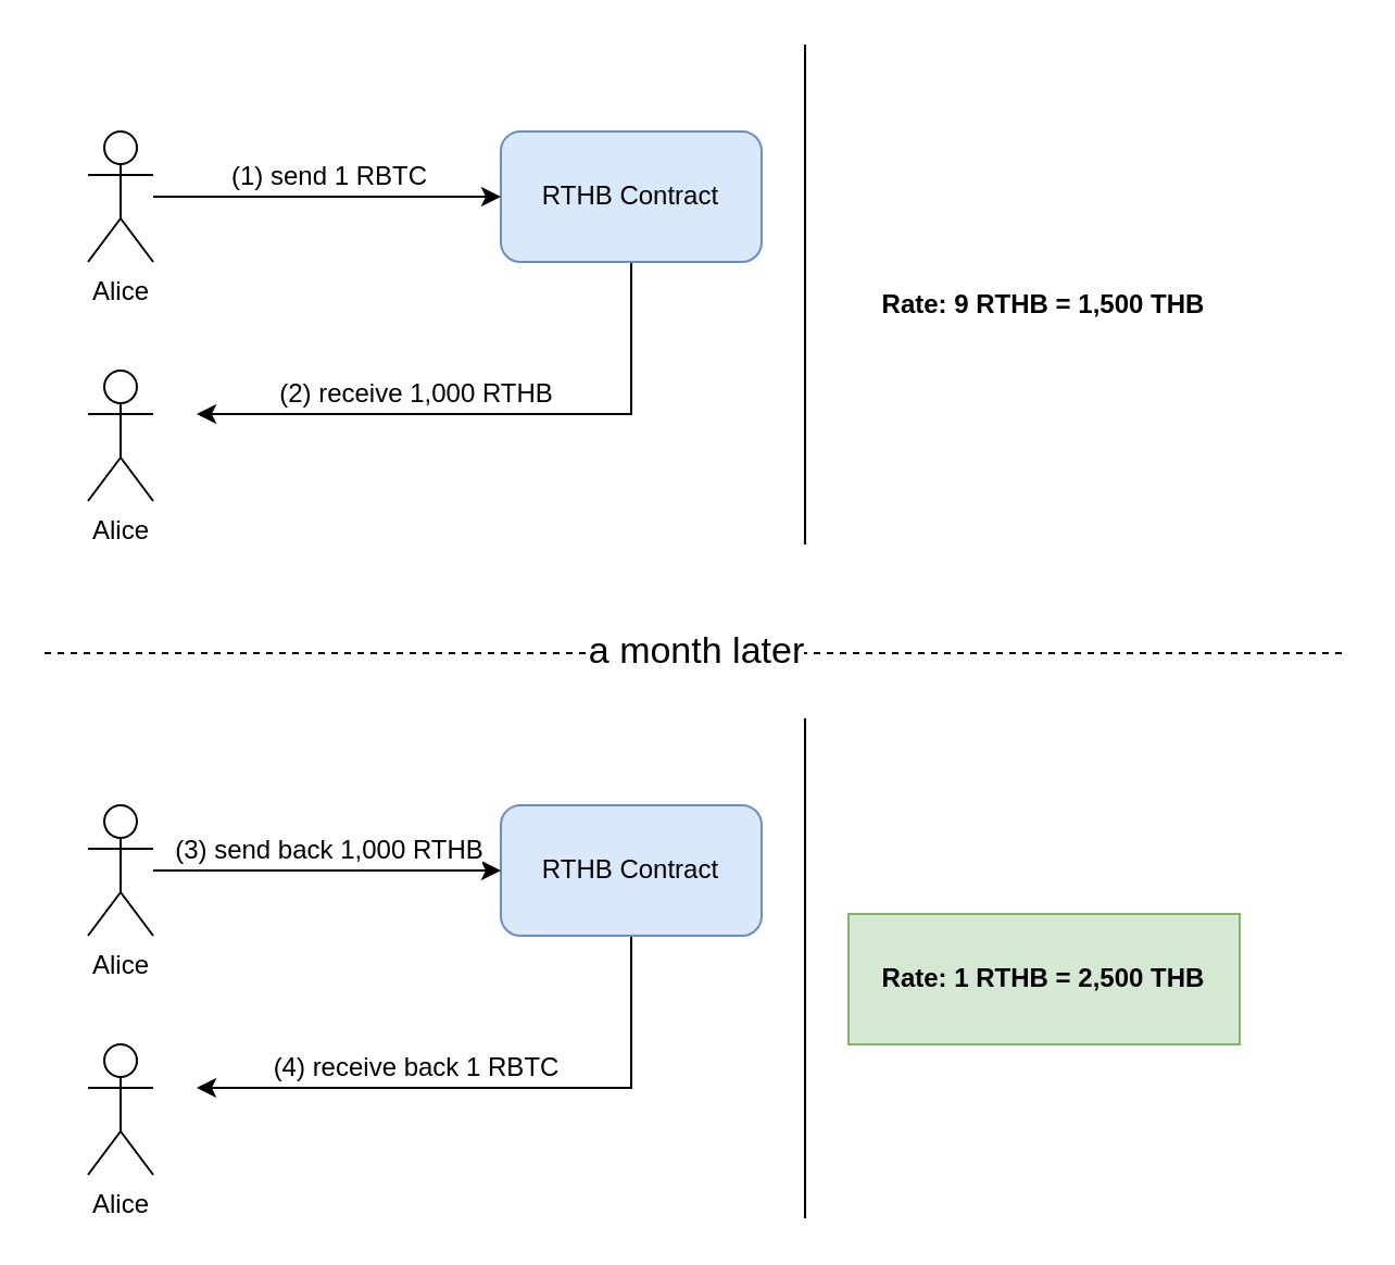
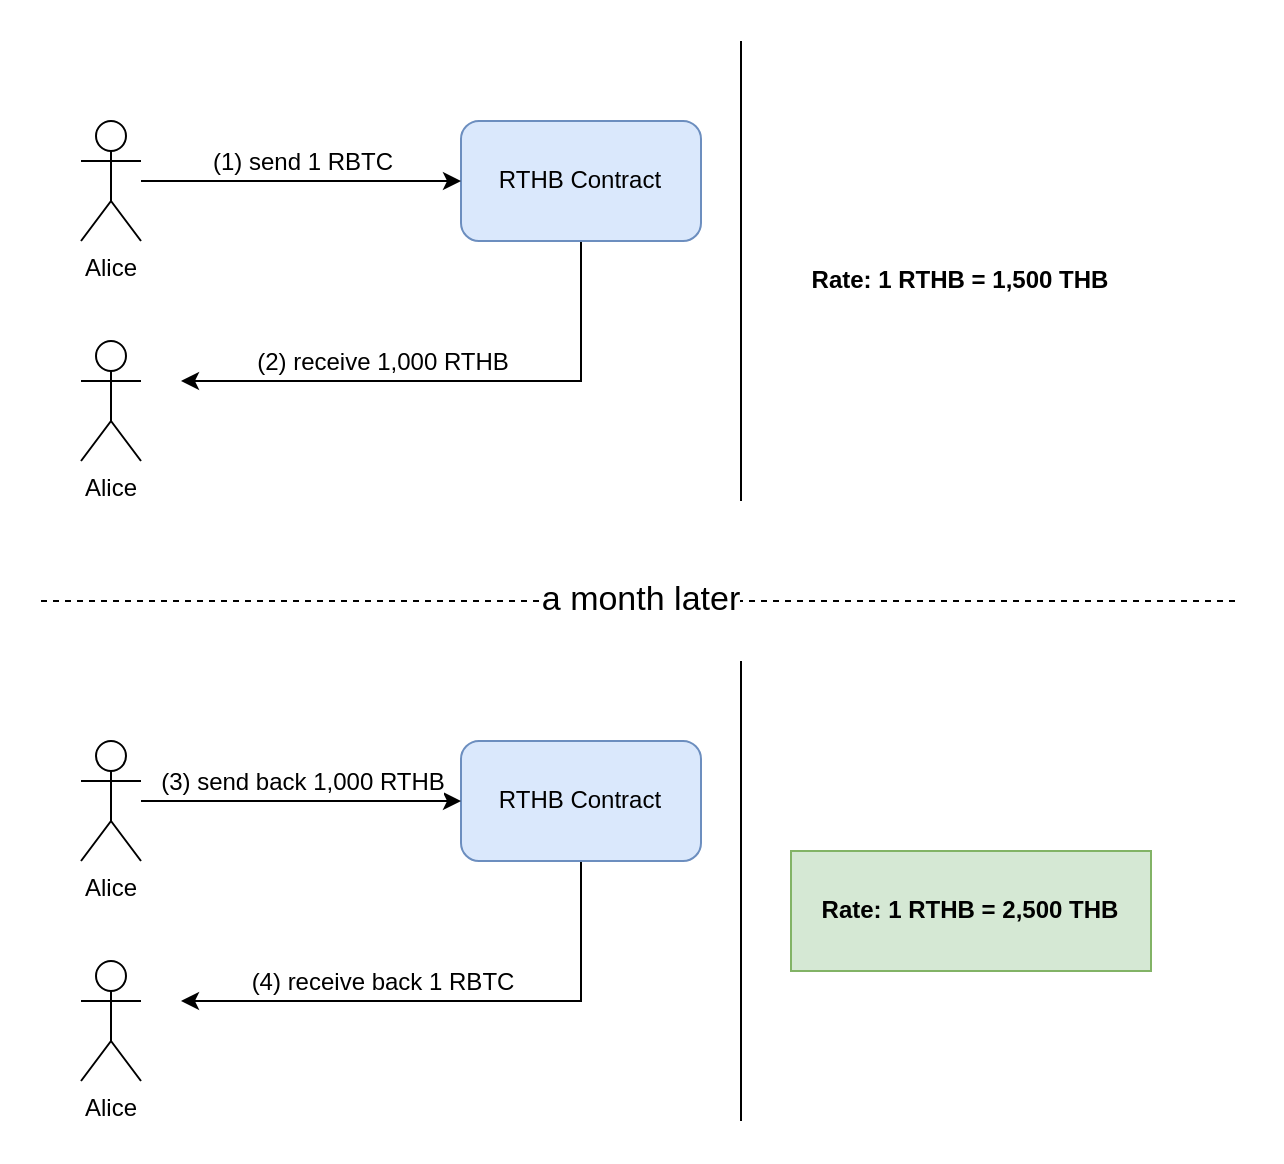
- <mxCell id="9" value="Rate: 9 RTHB = 1,500 THB" style="text;html=1;strokeColor=none;fillColor=none;align=center;verticalAlign=middle;whiteSpace=wrap;rounded=0;fontStyle=1" vertex="1" parent="1"><mxGeometry x="390" y="110" width="180" height="60" as="geometry" /></mxCell>
+ <mxCell id="9" value="Rate: 1 RTHB = 1,500 THB" style="text;html=1;strokeColor=none;fillColor=none;align=center;verticalAlign=middle;whiteSpace=wrap;rounded=0;fontStyle=1" vertex="1" parent="1"><mxGeometry x="390" y="110" width="180" height="60" as="geometry" /></mxCell>
- <mxCell id="18" value="Rate: 1 RTHB = 2,500 THB" style="text;html=1;strokeColor=#82b366;fillColor=#d5e8d4;align=center;verticalAlign=middle;whiteSpace=wrap;rounded=0;fontStyle=1" vertex="1" parent="1"><mxGeometry x="390" y="420" width="180" height="60" as="geometry" /></mxCell>
+ <mxCell id="18" value="Rate: 1 RTHB = 2,500 THB" style="text;html=1;strokeColor=#82b366;fillColor=#d5e8d4;align=center;verticalAlign=middle;whiteSpace=wrap;rounded=0;fontStyle=1" vertex="1" parent="1"><mxGeometry x="395" y="425" width="180" height="60" as="geometry" /></mxCell>
